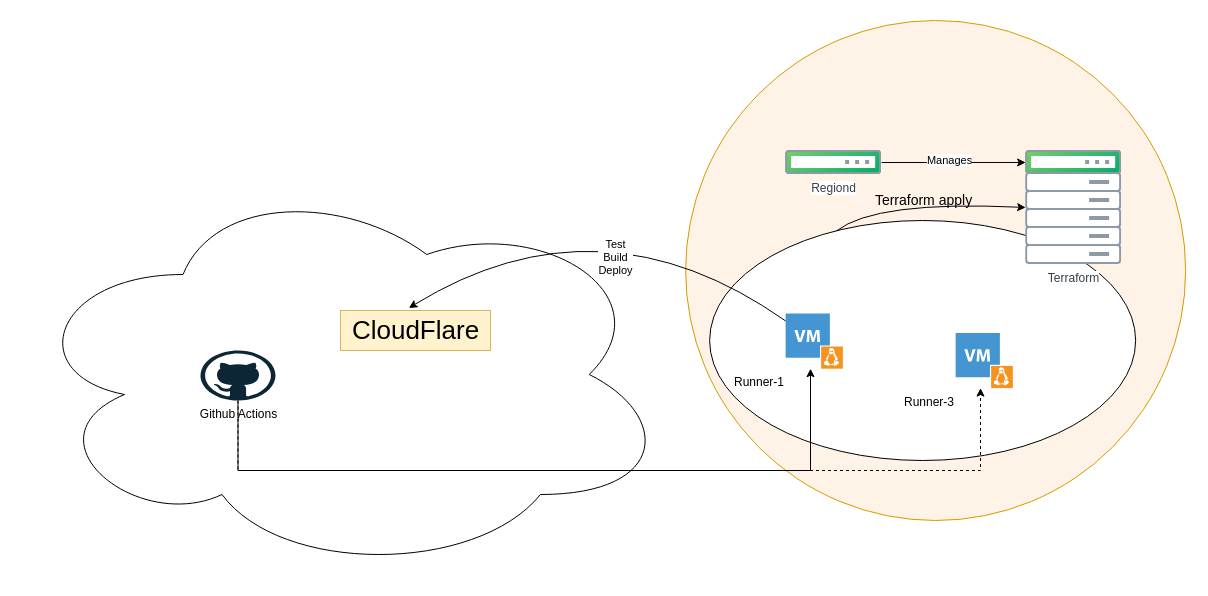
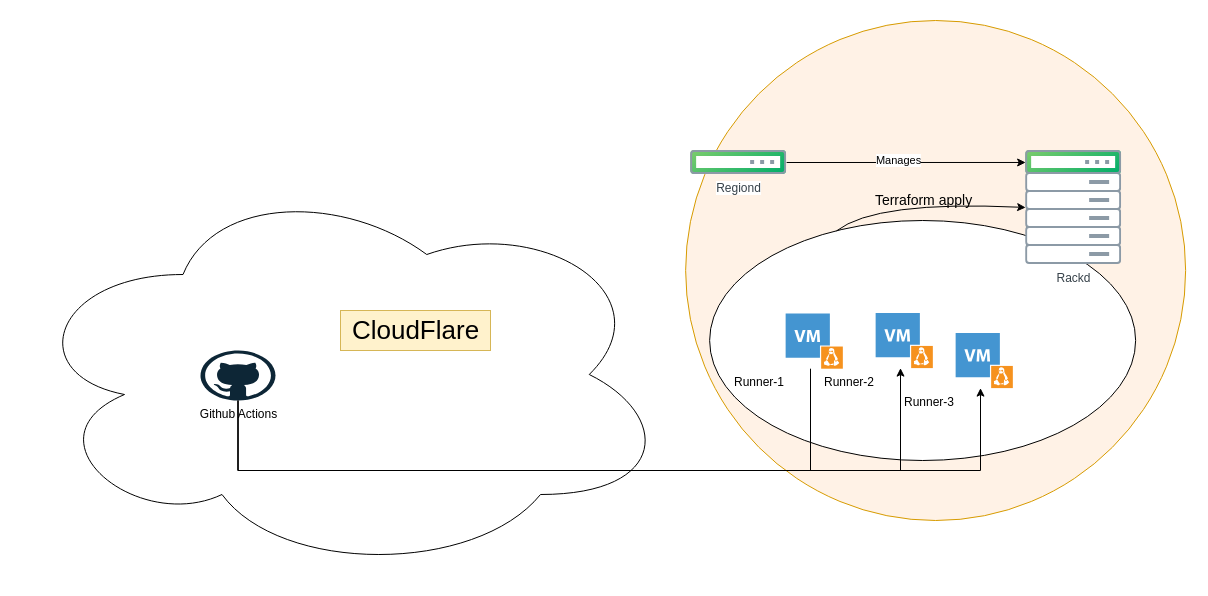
- <mxCell id="5" value="Regiond" style="image;aspect=fixed;perimeter=ellipsePerimeter;html=1;align=center;fontSize=12;verticalAlign=top;fontColor=#364149;shadow=0;dashed=0;image=img/lib/cumulus/switch_cumulus_linux.svg;" vertex="1" parent="1"><mxGeometry x="785.14" y="150" width="96" height="24" as="geometry" /></mxCell>
+ <mxCell id="5" value="Regiond" style="image;aspect=fixed;perimeter=ellipsePerimeter;html=1;align=center;fontSize=12;verticalAlign=top;fontColor=#364149;shadow=0;dashed=0;image=img/lib/cumulus/switch_cumulus_linux.svg;" vertex="1" parent="1"><mxGeometry x="690.14" y="150" width="96" height="24" as="geometry" /></mxCell>
- <mxCell id="19" value="" style="curved=1;endArrow=classic;html=1;rounded=0;entryX=0.456;entryY=-0.063;entryDx=0;entryDy=0;entryPerimeter=0;" edge="1" parent="1" source="11" target="18"><mxGeometry width="50" height="50" relative="1" as="geometry"><mxPoint x="470" y="580" as="sourcePoint" /><mxPoint x="440" y="330" as="targetPoint" /><Array as="points"><mxPoint x="600" y="190" /></Array></mxGeometry></mxCell>
- <mxCell id="20" value="Test&lt;div&gt;Build&lt;/div&gt;&lt;div&gt;Deploy&lt;/div&gt;" style="edgeLabel;html=1;align=center;verticalAlign=middle;resizable=0;points=[];" vertex="1" connectable="0" parent="19"><mxGeometry x="0.222" y="-30" relative="1" as="geometry"><mxPoint x="72" y="66" as="offset" /></mxGeometry></mxCell>
- <mxCell id="4" value="Terraform" style="image;aspect=fixed;perimeter=ellipsePerimeter;html=1;align=center;fontSize=12;verticalAlign=top;fontColor=#364149;shadow=0;dashed=0;image=img/lib/cumulus/rack_cumulus_linux.svg;" vertex="1" parent="1"><mxGeometry x="1025.14" y="150" width="96" height="114" as="geometry" /></mxCell>
+ <mxCell id="4" value="Rackd" style="image;aspect=fixed;perimeter=ellipsePerimeter;html=1;align=center;fontSize=12;verticalAlign=top;fontColor=#364149;shadow=0;dashed=0;image=img/lib/cumulus/rack_cumulus_linux.svg;" vertex="1" parent="1"><mxGeometry x="1025.14" y="150" width="96" height="114" as="geometry" /></mxCell>
+ <mxCell id="12" value="Runner-2" style="shadow=0;dashed=0;html=1;strokeColor=none;fillColor=#4495D1;labelPosition=left;verticalLabelPosition=bottom;verticalAlign=top;align=right;outlineConnect=0;shape=mxgraph.veeam.vm_linux;" vertex="1" parent="1"><mxGeometry x="875.14" y="312.4" width="57.2" height="55.2" as="geometry" /></mxCell>
- <mxCell id="9" value="" style="edgeStyle=orthogonalEdgeStyle;rounded=0;orthogonalLoop=1;jettySize=auto;html=1;" edge="1" parent="1" source="10" target="11"><mxGeometry relative="1" as="geometry"><mxPoint x="240" y="540" as="targetPoint" /><Array as="points"><mxPoint x="238" y="470" /><mxPoint x="810" y="470" /></Array></mxGeometry></mxCell>
+ <mxCell id="9" value="" style="edgeStyle=orthogonalEdgeStyle;rounded=0;orthogonalLoop=1;jettySize=auto;html=1;endArrow=none;" edge="1" parent="1" source="10" target="11"><mxGeometry relative="1" as="geometry"><mxPoint x="240" y="540" as="targetPoint" /><Array as="points"><mxPoint x="238" y="470" /><mxPoint x="810" y="470" /></Array></mxGeometry></mxCell>
+ <mxCell id="14" value="" style="edgeStyle=orthogonalEdgeStyle;rounded=0;orthogonalLoop=1;jettySize=auto;html=1;" edge="1" parent="1" source="10" target="12"><mxGeometry relative="1" as="geometry"><mxPoint x="237" y="205" as="sourcePoint" /><mxPoint x="439" y="643" as="targetPoint" /><Array as="points"><mxPoint x="238" y="470" /><mxPoint x="900" y="470" /></Array></mxGeometry></mxCell>
- <mxCell id="15" value="" style="edgeStyle=orthogonalEdgeStyle;rounded=0;orthogonalLoop=1;jettySize=auto;html=1;dashed=1;" edge="1" parent="1" source="10" target="13"><mxGeometry relative="1" as="geometry"><mxPoint x="237" y="205" as="sourcePoint" /><mxPoint x="521" y="642" as="targetPoint" /><Array as="points"><mxPoint x="238" y="470" /><mxPoint x="980" y="470" /></Array></mxGeometry></mxCell>
+ <mxCell id="15" value="" style="edgeStyle=orthogonalEdgeStyle;rounded=0;orthogonalLoop=1;jettySize=auto;html=1;" edge="1" parent="1" source="10" target="13"><mxGeometry relative="1" as="geometry"><mxPoint x="237" y="205" as="sourcePoint" /><mxPoint x="521" y="642" as="targetPoint" /><Array as="points"><mxPoint x="238" y="470" /><mxPoint x="980" y="470" /></Array></mxGeometry></mxCell>
